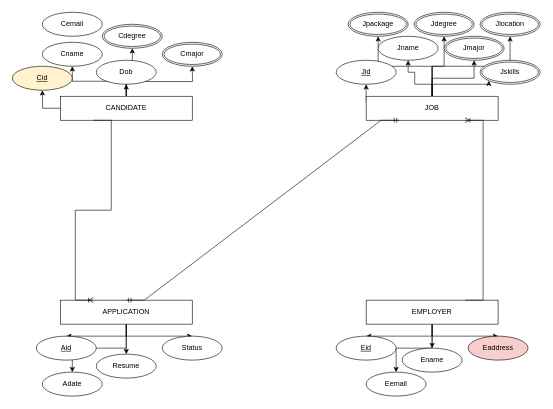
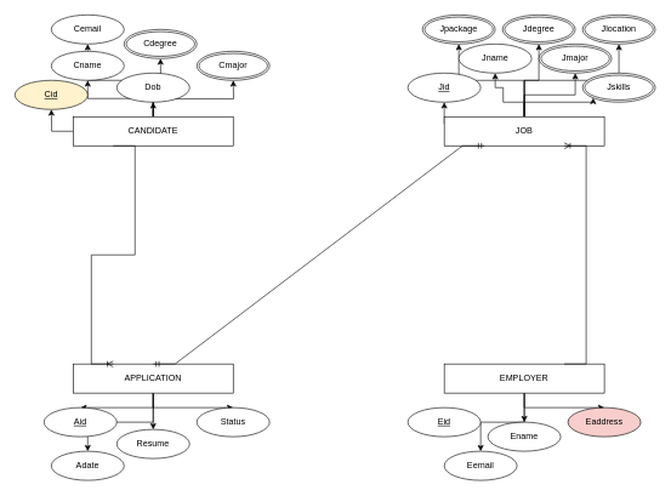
+ <mxCell id="7" style="edgeStyle=orthogonalEdgeStyle;rounded=0;orthogonalLoop=1;jettySize=auto;html=1;exitX=0.5;exitY=0;exitDx=0;exitDy=0;" edge="1" parent="1" source="8" target="46"><mxGeometry relative="1" as="geometry" /></mxCell>
- <mxCell id="33" style="edgeStyle=orthogonalEdgeStyle;rounded=0;orthogonalLoop=1;jettySize=auto;html=1;exitX=0.5;exitY=1;exitDx=0;exitDy=0;entryX=0.5;entryY=0;entryDx=0;entryDy=0;" edge="1" parent="1" source="37" target="39"><mxGeometry relative="1" as="geometry" /></mxCell>
